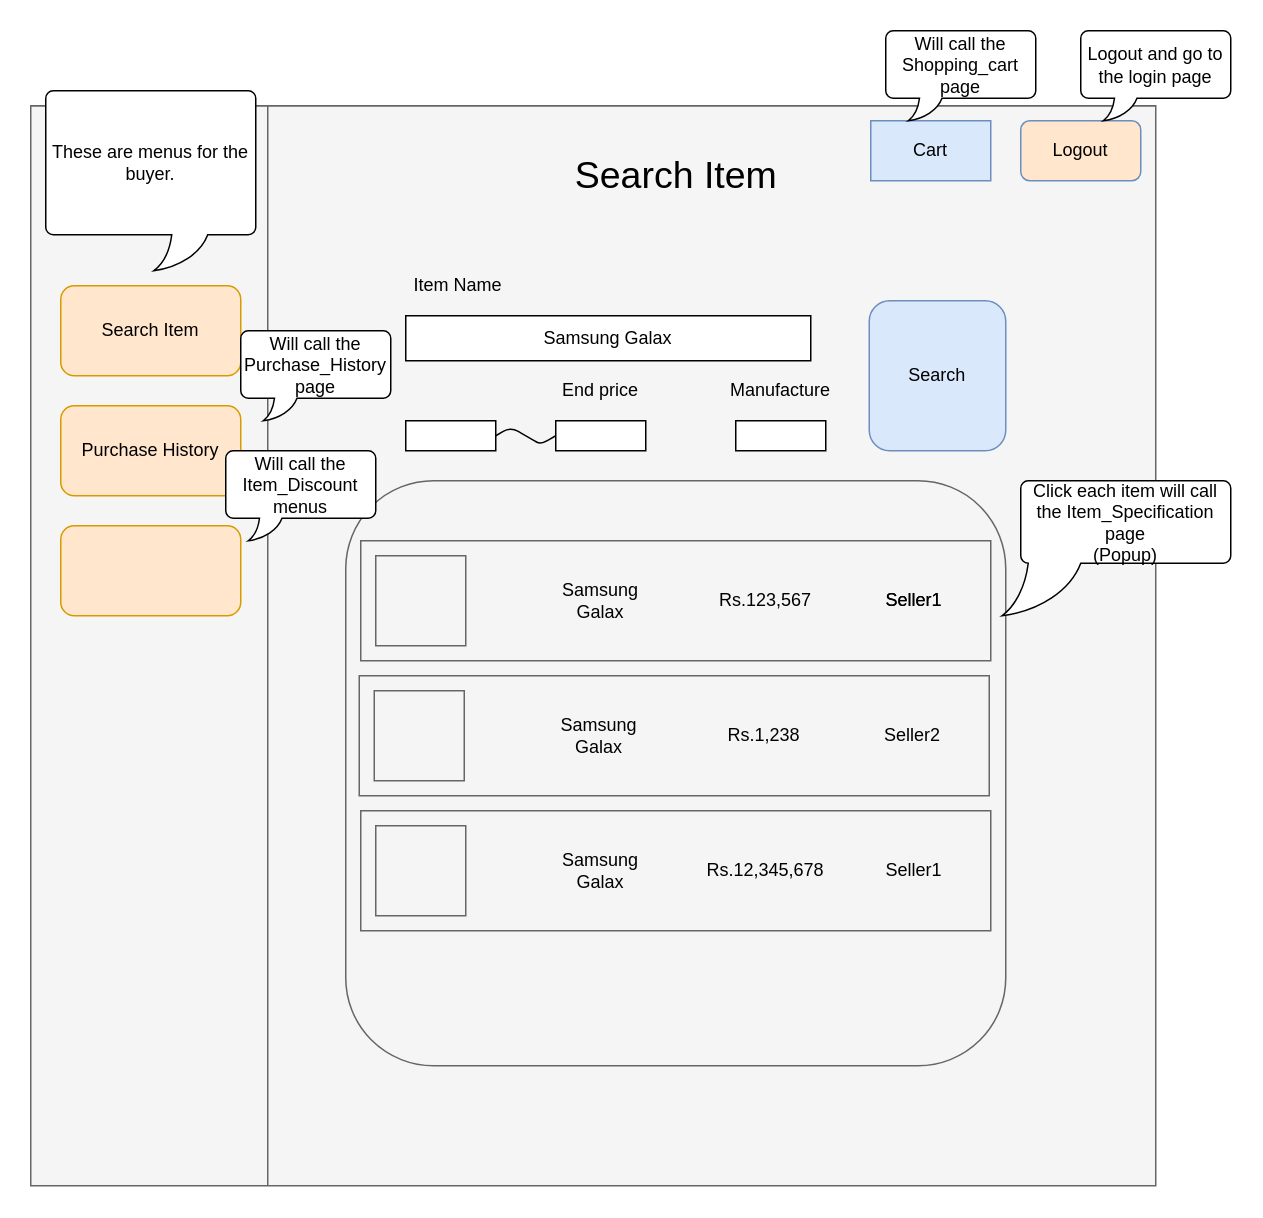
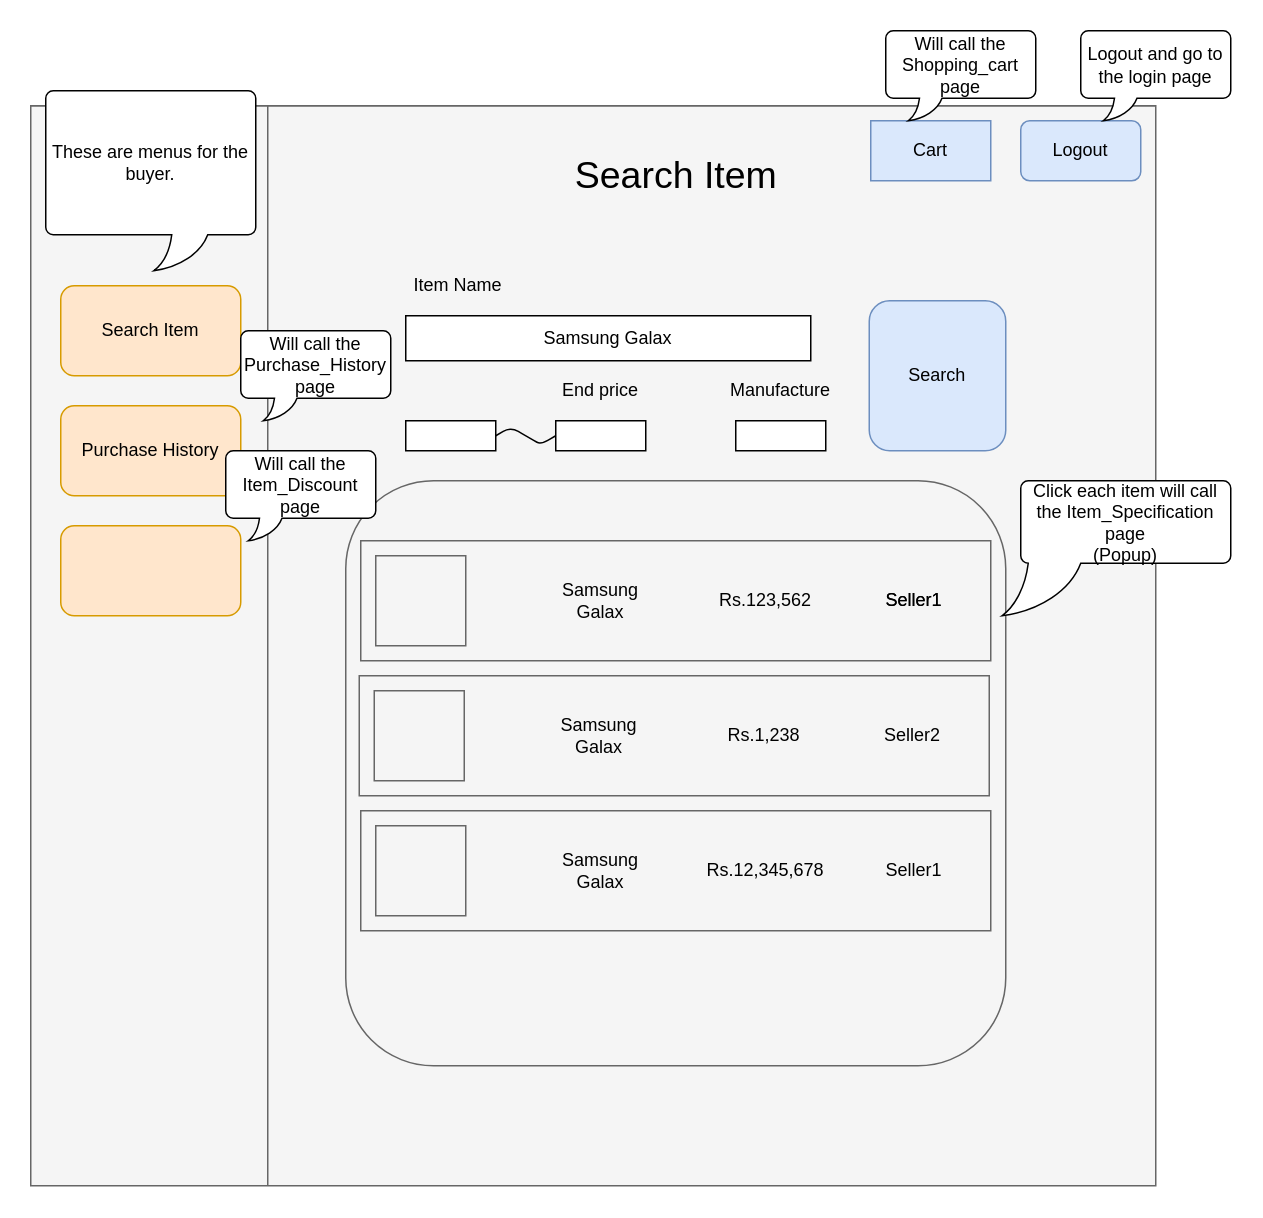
- <mxCell id="32" value="Logout" style="rounded=1;whiteSpace=wrap;html=1;fillColor=#ffe6cc;strokeColor=#6c8ebf;" vertex="1" parent="1"><mxGeometry x="680" y="80" width="80" height="40" as="geometry" /></mxCell>
+ <mxCell id="32" value="Logout" style="rounded=1;whiteSpace=wrap;html=1;fillColor=#dae8fc;strokeColor=#6c8ebf;" vertex="1" parent="1"><mxGeometry x="680" y="80" width="80" height="40" as="geometry" /></mxCell>
- <mxCell id="42" value="Will call the Item_Discount menus" style="whiteSpace=wrap;html=1;shape=mxgraph.basic.roundRectCallout;dx=30;dy=15;size=5;boundedLbl=1;rounded=1;" vertex="1" parent="1"><mxGeometry x="150" y="300" width="100" height="60" as="geometry" /></mxCell>
+ <mxCell id="42" value="Will call the Item_Discount page" style="whiteSpace=wrap;html=1;shape=mxgraph.basic.roundRectCallout;dx=30;dy=15;size=5;boundedLbl=1;rounded=1;" vertex="1" parent="1"><mxGeometry x="150" y="300" width="100" height="60" as="geometry" /></mxCell>
- <mxCell id="19" value="&lt;div&gt;Rs.123,567&lt;/div&gt;" style="text;html=1;strokeColor=none;fillColor=none;align=center;verticalAlign=middle;whiteSpace=wrap;rounded=0;" vertex="1" parent="1"><mxGeometry x="460" y="380" width="100" height="40" as="geometry" /></mxCell>
+ <mxCell id="19" value="&lt;div&gt;Rs.123,562&lt;/div&gt;" style="text;html=1;strokeColor=none;fillColor=none;align=center;verticalAlign=middle;whiteSpace=wrap;rounded=0;" vertex="1" parent="1"><mxGeometry x="460" y="380" width="100" height="40" as="geometry" /></mxCell>
